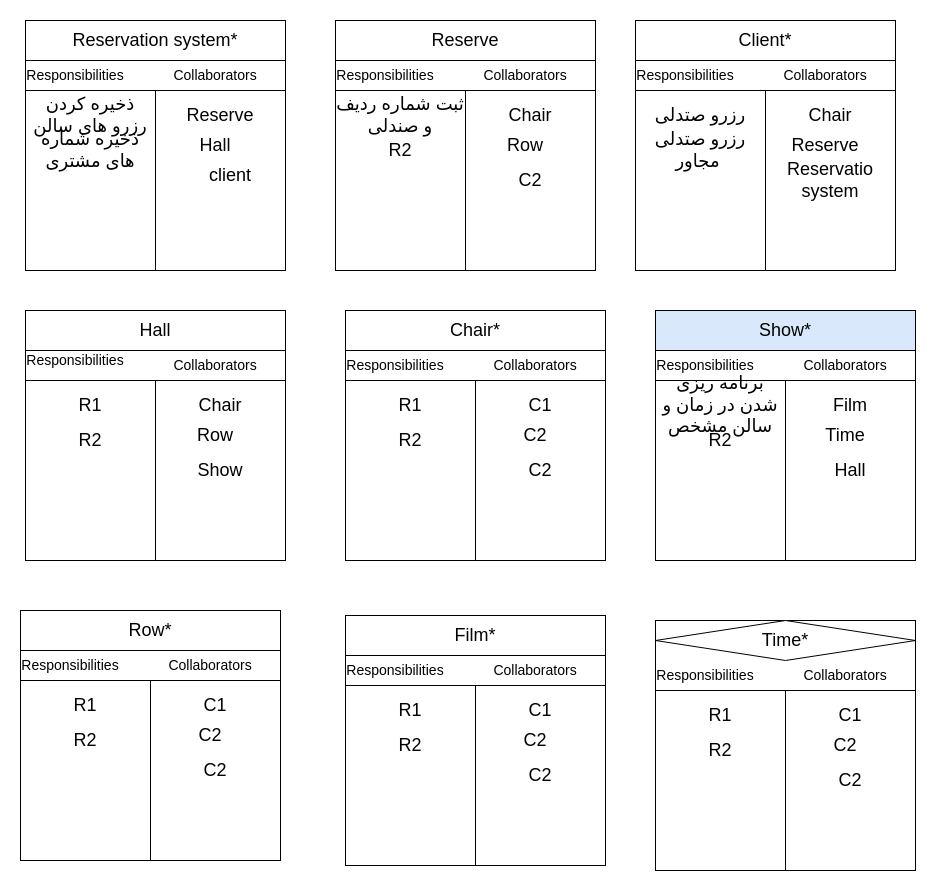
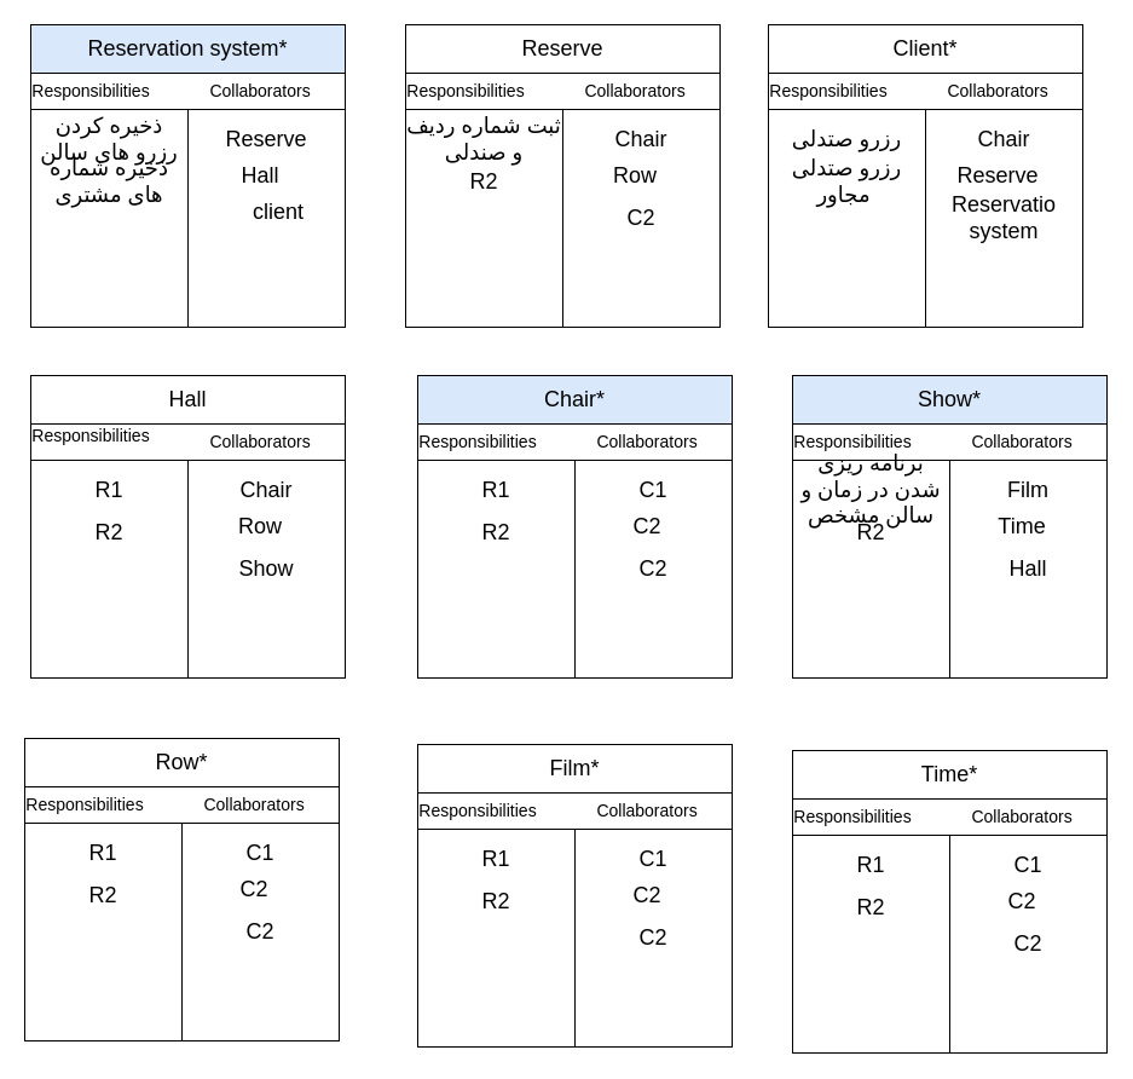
- <mxCell id="3" value="&lt;font style=&quot;font-size: 18px;&quot;&gt;Reservation system*&lt;/font&gt;" style="rounded=0;whiteSpace=wrap;html=1;" vertex="1" parent="1"><mxGeometry x="25" y="20" width="260" height="40" as="geometry" /></mxCell>
+ <mxCell id="3" value="&lt;font style=&quot;font-size: 18px;&quot;&gt;Reservation system*&lt;/font&gt;" style="rounded=0;whiteSpace=wrap;html=1;fillColor=#dae8fc;" vertex="1" parent="1"><mxGeometry x="25" y="20" width="260" height="40" as="geometry" /></mxCell>
- <mxCell id="36" value="&lt;font style=&quot;font-size: 18px;&quot;&gt;Chair*&lt;/font&gt;" style="rounded=0;whiteSpace=wrap;html=1;" vertex="1" parent="1"><mxGeometry x="345" y="310" width="260" height="40" as="geometry" /></mxCell>
+ <mxCell id="36" value="&lt;font style=&quot;font-size: 18px;&quot;&gt;Chair*&lt;/font&gt;" style="rounded=0;whiteSpace=wrap;html=1;fillColor=#dae8fc;" vertex="1" parent="1"><mxGeometry x="345" y="310" width="260" height="40" as="geometry" /></mxCell>
- <mxCell id="91" value="&lt;font style=&quot;font-size: 18px;&quot;&gt;Time*&lt;/font&gt;" style="rhombus;whiteSpace=wrap;html=1;" vertex="1" parent="1"><mxGeometry x="655" y="620" width="260" height="40" as="geometry" /></mxCell>
+ <mxCell id="91" value="&lt;font style=&quot;font-size: 18px;&quot;&gt;Time*&lt;/font&gt;" style="rounded=0;whiteSpace=wrap;html=1;" vertex="1" parent="1"><mxGeometry x="655" y="620" width="260" height="40" as="geometry" /></mxCell>
